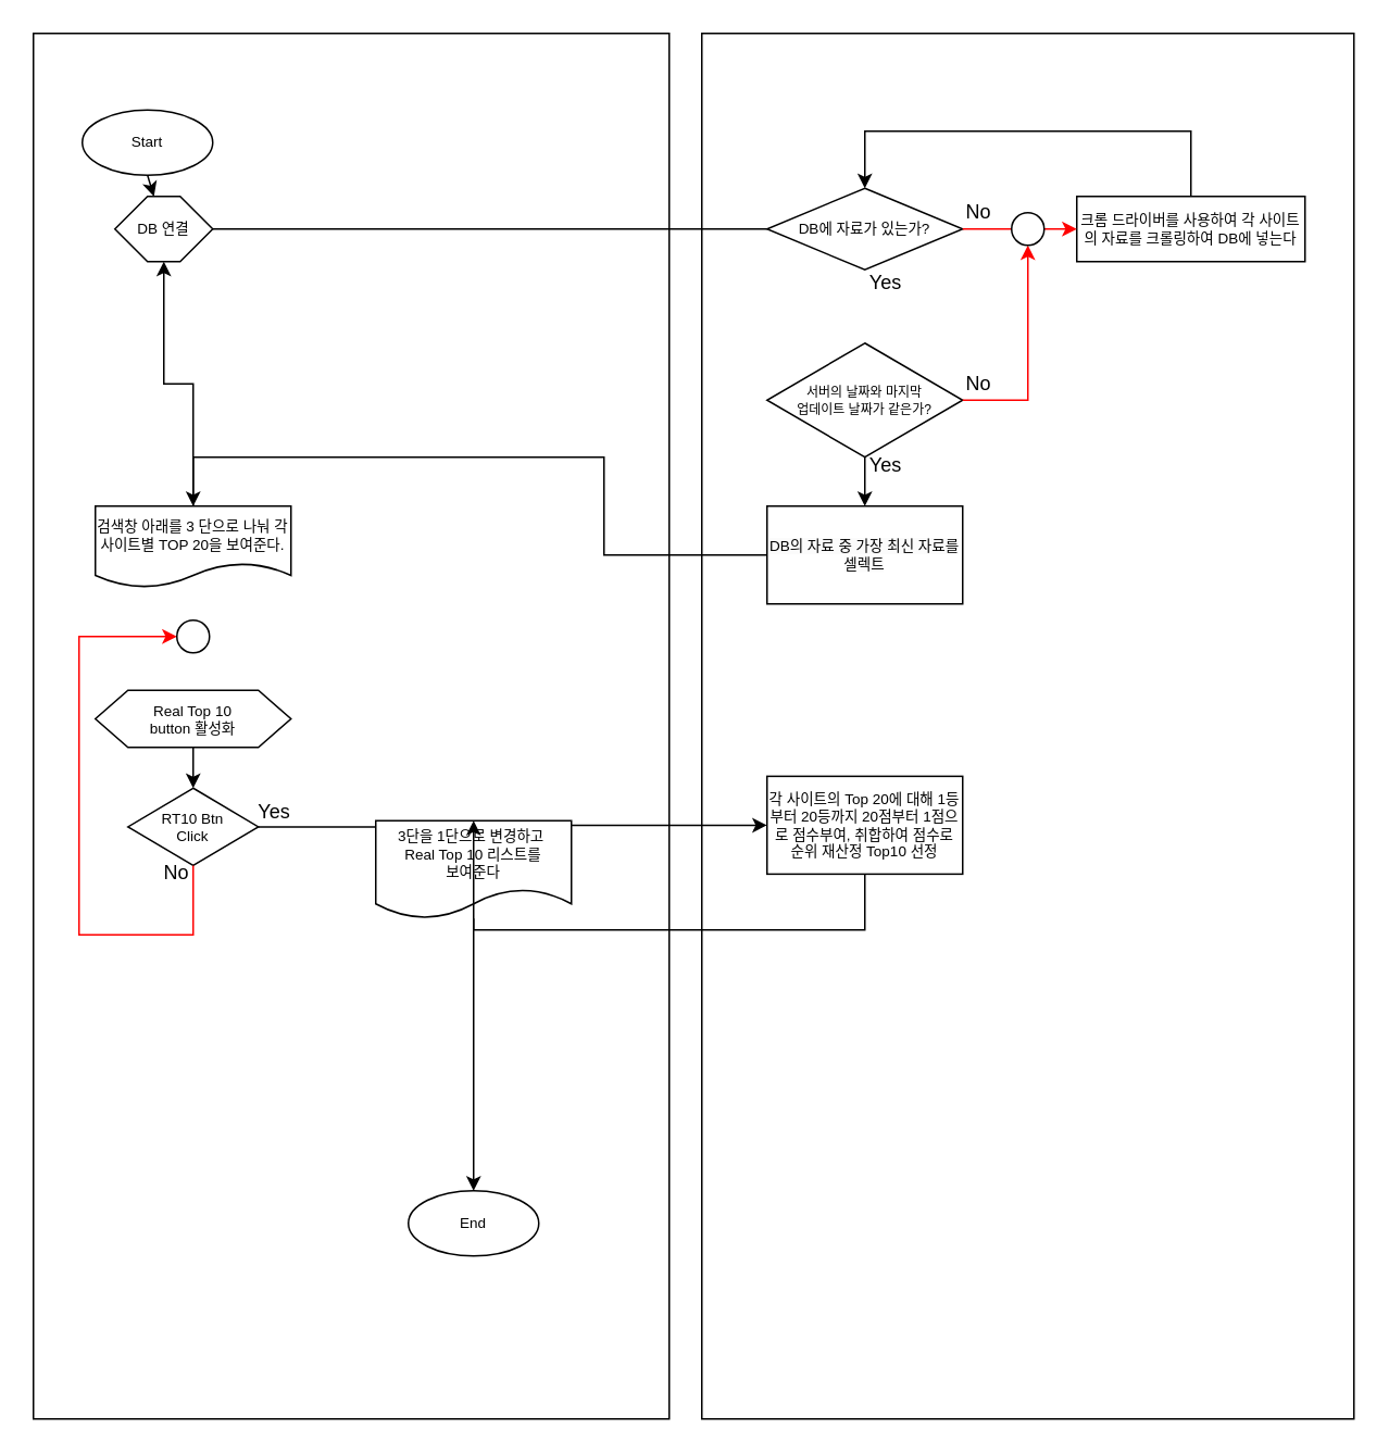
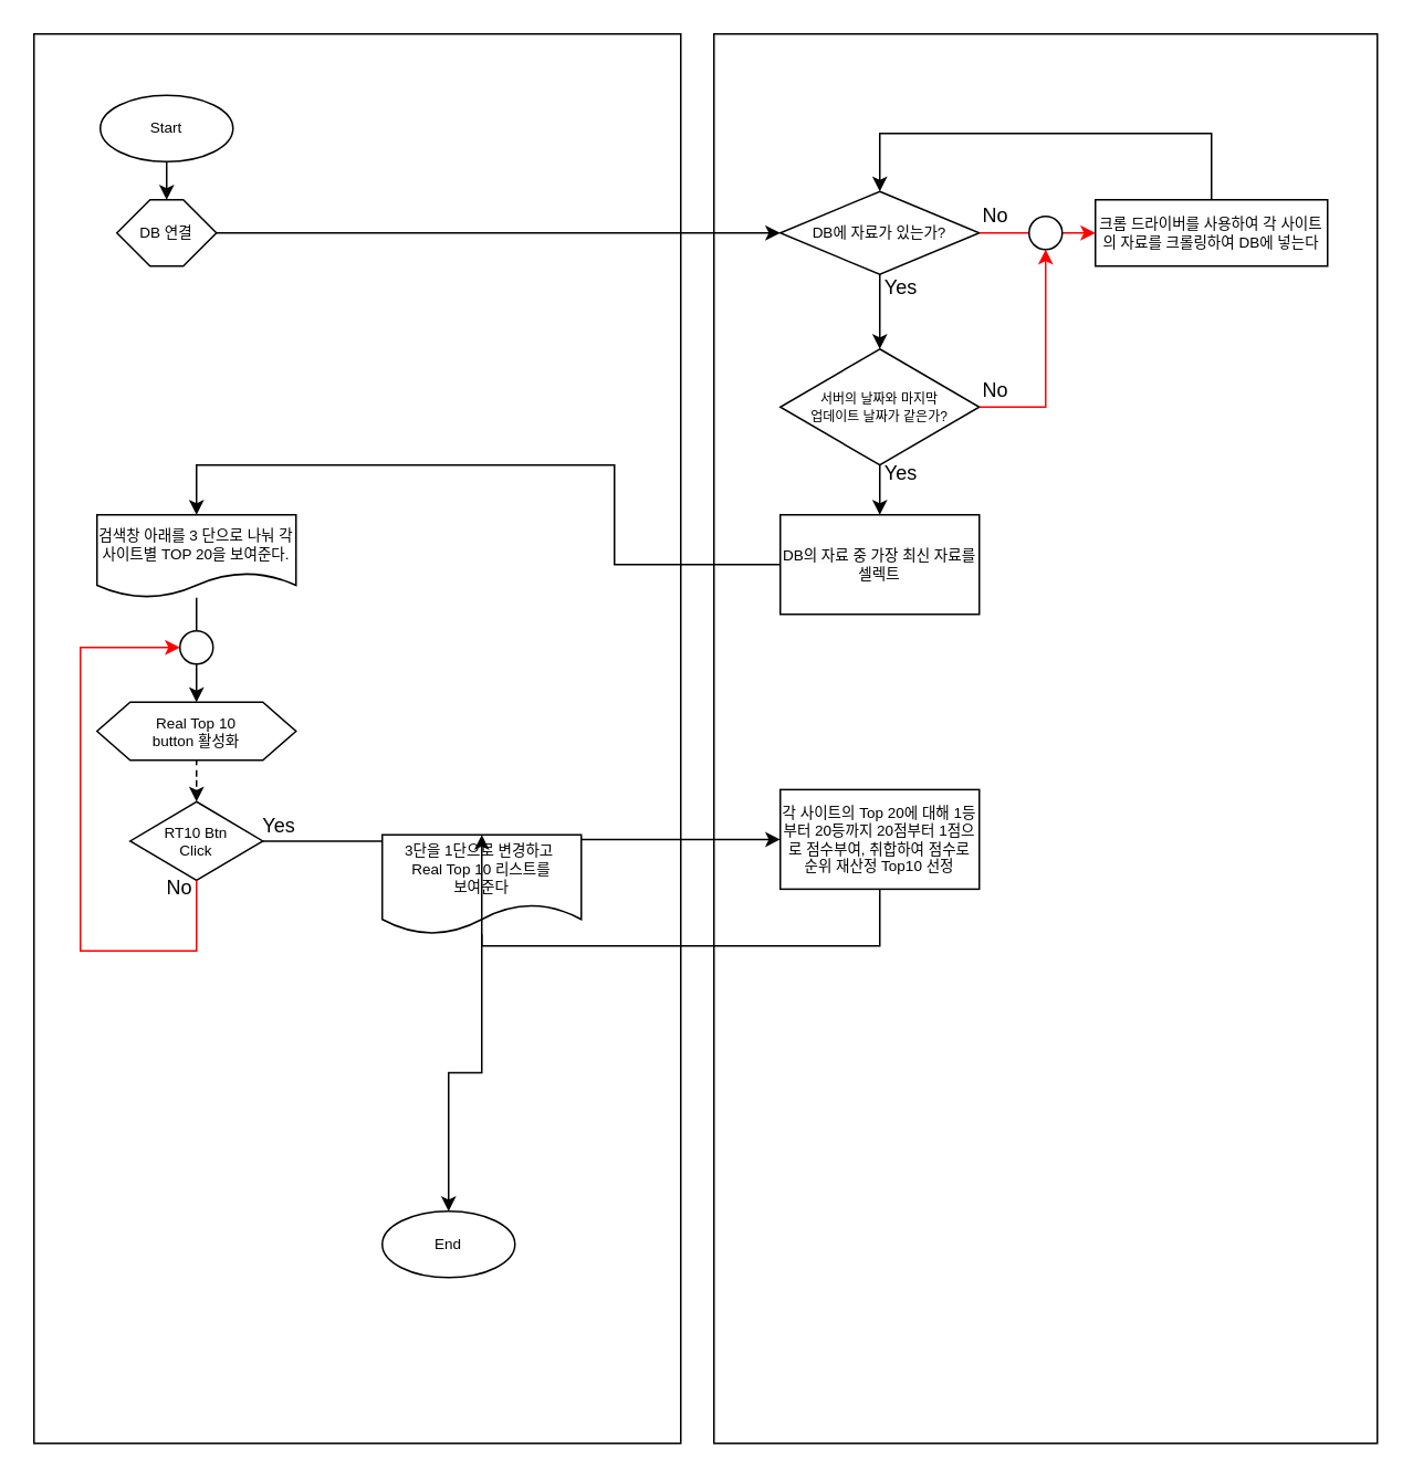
- <mxCell id="4" value="Start" style="ellipse;whiteSpace=wrap;html=1;fontSize=9;" vertex="1" parent="1"><mxGeometry x="50" y="67" width="80" height="40" as="geometry" /></mxCell>
+ <mxCell id="4" value="Start" style="ellipse;whiteSpace=wrap;html=1;fontSize=9;" vertex="1" parent="1"><mxGeometry x="60" y="57" width="80" height="40" as="geometry" /></mxCell>
- <mxCell id="9" value="" style="edgeStyle=none;orthogonalLoop=1;jettySize=auto;html=1;rounded=0;exitX=1;exitY=0.5;exitDx=0;exitDy=0;entryX=0;entryY=0.5;entryDx=0;entryDy=0;endArrow=none;" edge="1" parent="1" source="5" target="11"><mxGeometry width="80" relative="1" as="geometry"><mxPoint x="410" y="40" as="sourcePoint" /><mxPoint x="420" y="140" as="targetPoint" /><Array as="points" /></mxGeometry></mxCell>
+ <mxCell id="9" value="" style="edgeStyle=none;orthogonalLoop=1;jettySize=auto;html=1;rounded=0;exitX=1;exitY=0.5;exitDx=0;exitDy=0;entryX=0;entryY=0.5;entryDx=0;entryDy=0;" edge="1" parent="1" source="5" target="11"><mxGeometry width="80" relative="1" as="geometry"><mxPoint x="410" y="40" as="sourcePoint" /><mxPoint x="420" y="140" as="targetPoint" /><Array as="points" /></mxGeometry></mxCell>
+ <mxCell id="15" value="" style="edgeStyle=none;orthogonalLoop=1;jettySize=auto;html=1;rounded=0;exitX=0.5;exitY=1;exitDx=0;exitDy=0;entryX=0.5;entryY=0;entryDx=0;entryDy=0;" edge="1" parent="1" source="11" target="17"><mxGeometry width="80" relative="1" as="geometry"><mxPoint x="420" y="120" as="sourcePoint" /><mxPoint x="420" y="220" as="targetPoint" /><Array as="points" /></mxGeometry></mxCell>
- <mxCell id="7" value="" style="edgeStyle=orthogonalEdgeStyle;rounded=0;orthogonalLoop=1;jettySize=auto;html=1;" edge="1" parent="1" source="8" target="5"><mxGeometry relative="1" as="geometry" /></mxCell>
+ <mxCell id="7" value="" style="edgeStyle=orthogonalEdgeStyle;rounded=0;orthogonalLoop=1;jettySize=auto;html=1;" edge="1" parent="1" source="8" target="26"><mxGeometry relative="1" as="geometry" /></mxCell>
- <mxCell id="25" value="" style="edgeStyle=orthogonalEdgeStyle;rounded=0;orthogonalLoop=1;jettySize=auto;html=1;" edge="1" parent="1" source="26" target="28"><mxGeometry relative="1" as="geometry" /></mxCell>
+ <mxCell id="25" value="" style="edgeStyle=orthogonalEdgeStyle;rounded=0;orthogonalLoop=1;jettySize=auto;html=1;dashed=1;" edge="1" parent="1" source="26" target="28"><mxGeometry relative="1" as="geometry" /></mxCell>
- <mxCell id="37" value="End" style="ellipse;whiteSpace=wrap;html=1;fontSize=9;" vertex="1" parent="1"><mxGeometry x="250" y="730" width="80" height="40" as="geometry" /></mxCell>
+ <mxCell id="37" value="End" style="ellipse;whiteSpace=wrap;html=1;fontSize=9;" vertex="1" parent="1"><mxGeometry x="230" y="730" width="80" height="40" as="geometry" /></mxCell>
